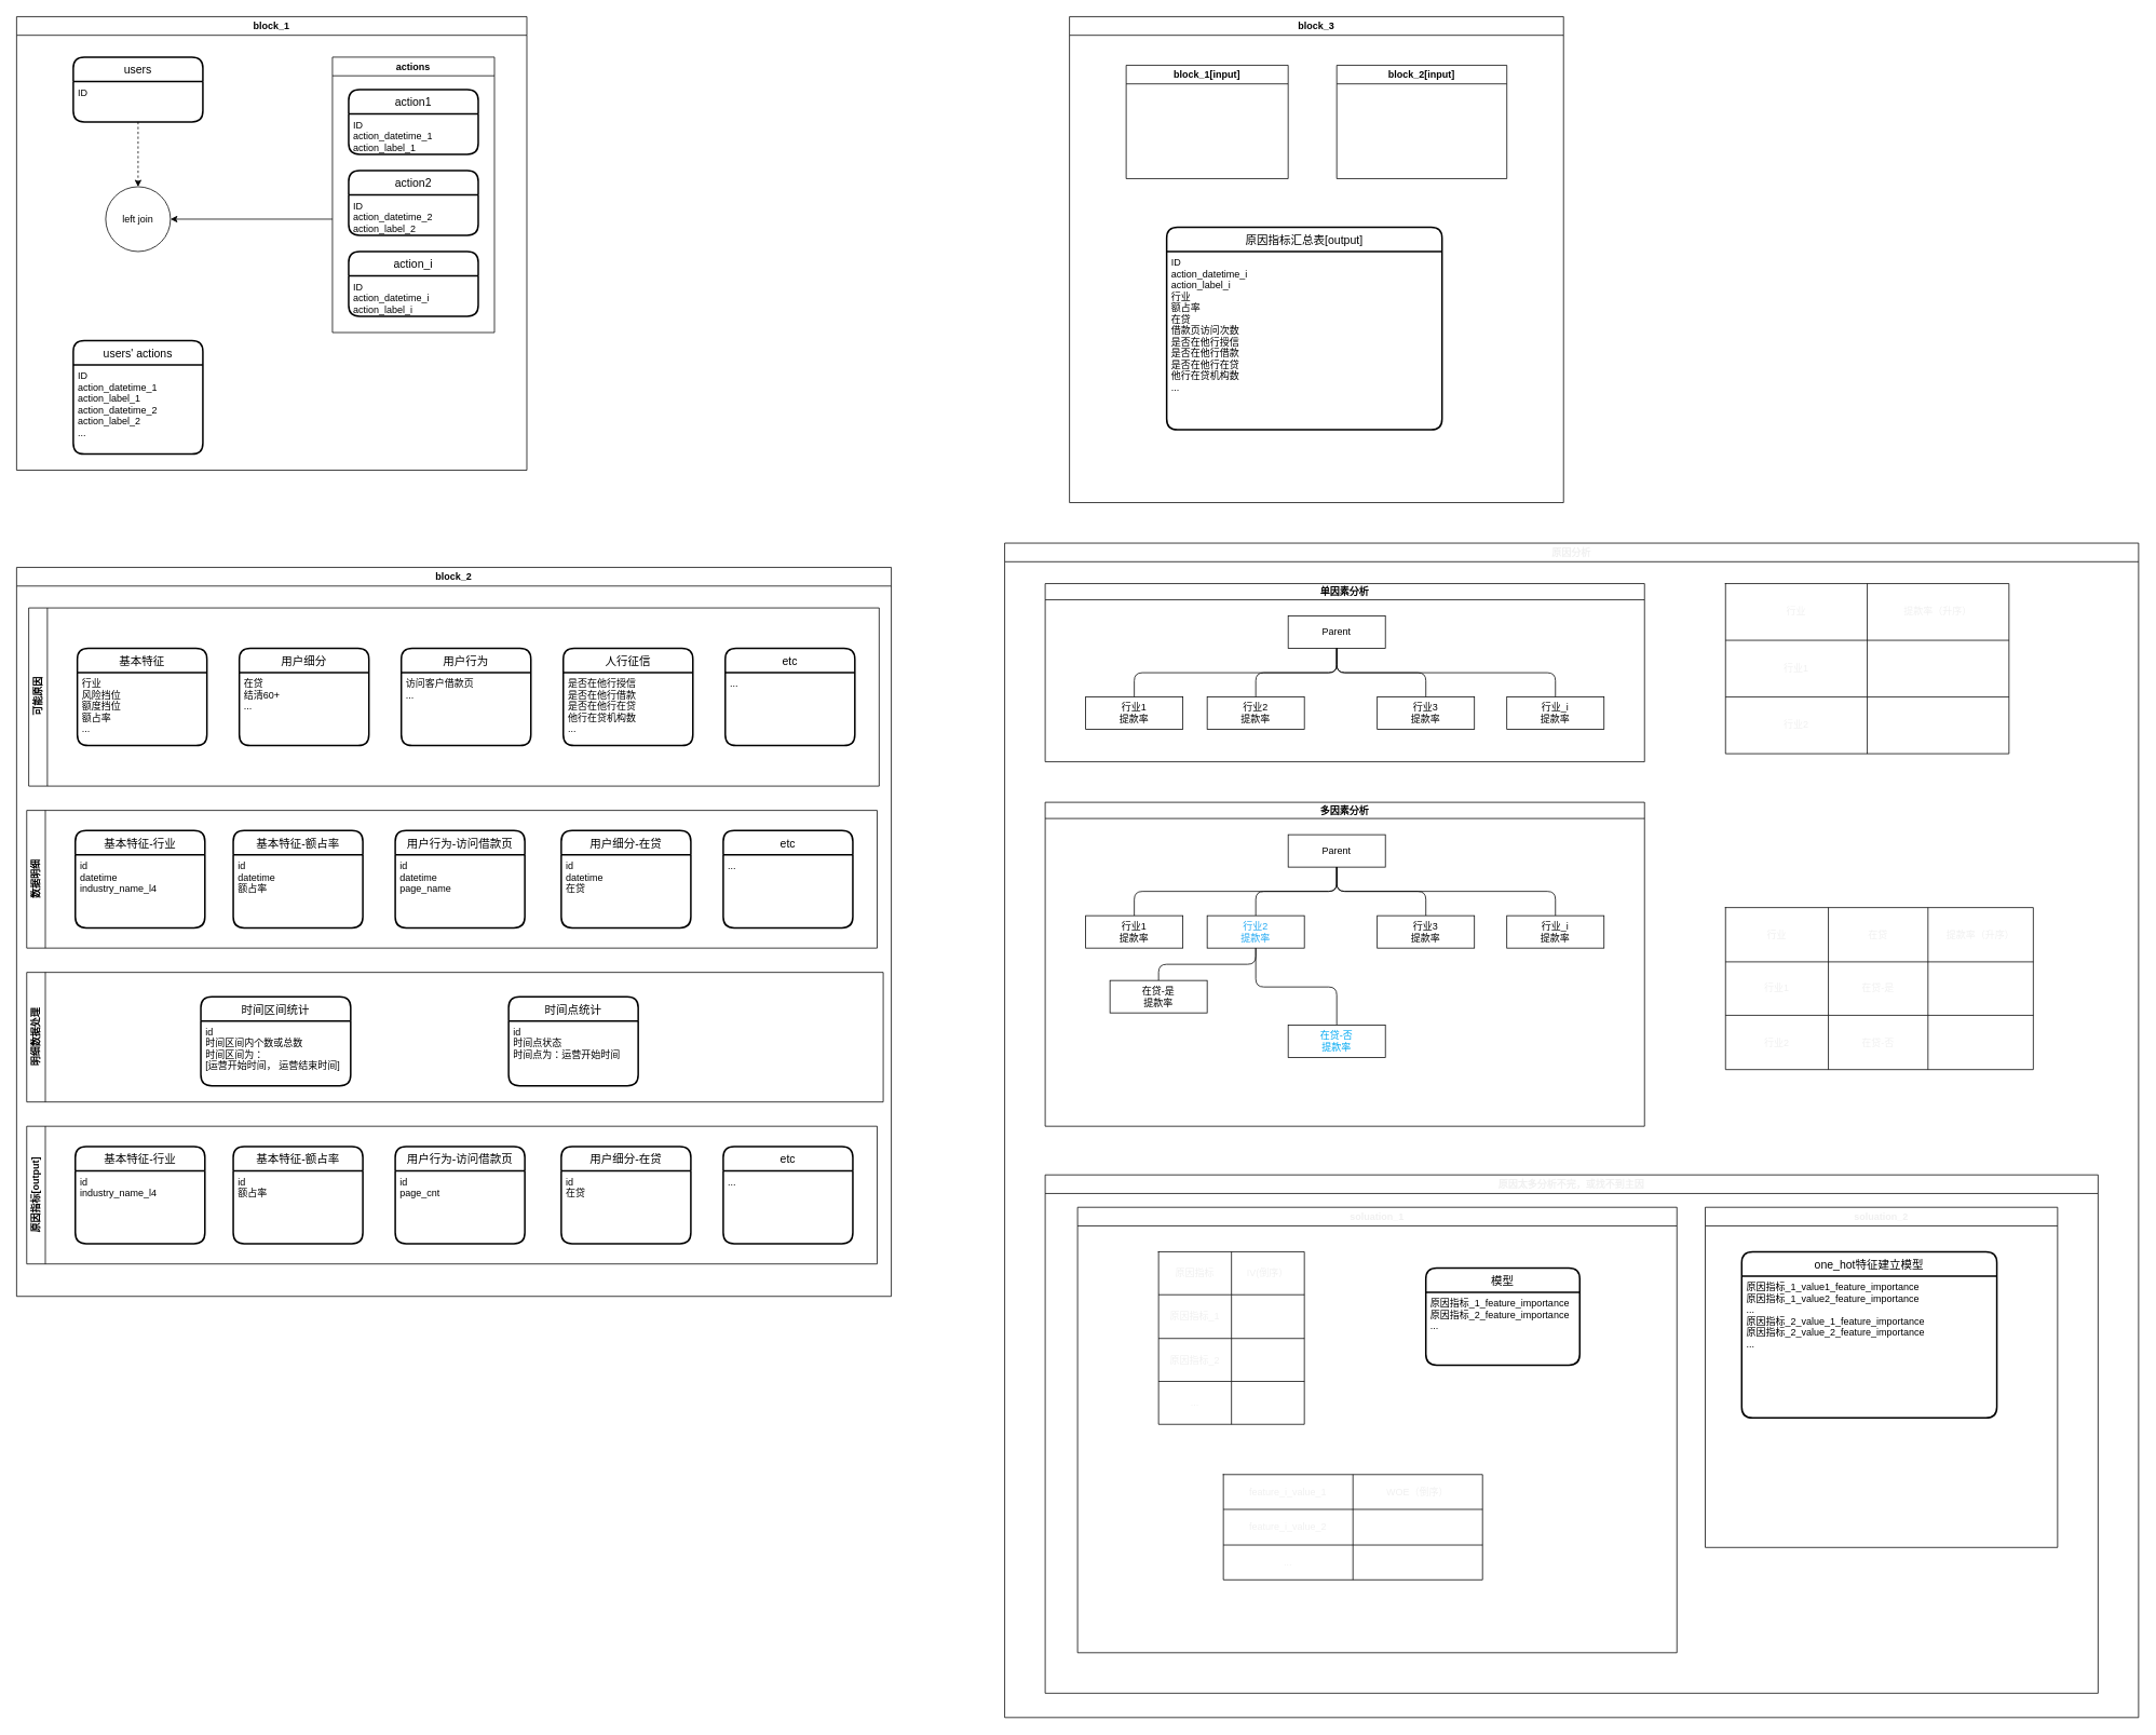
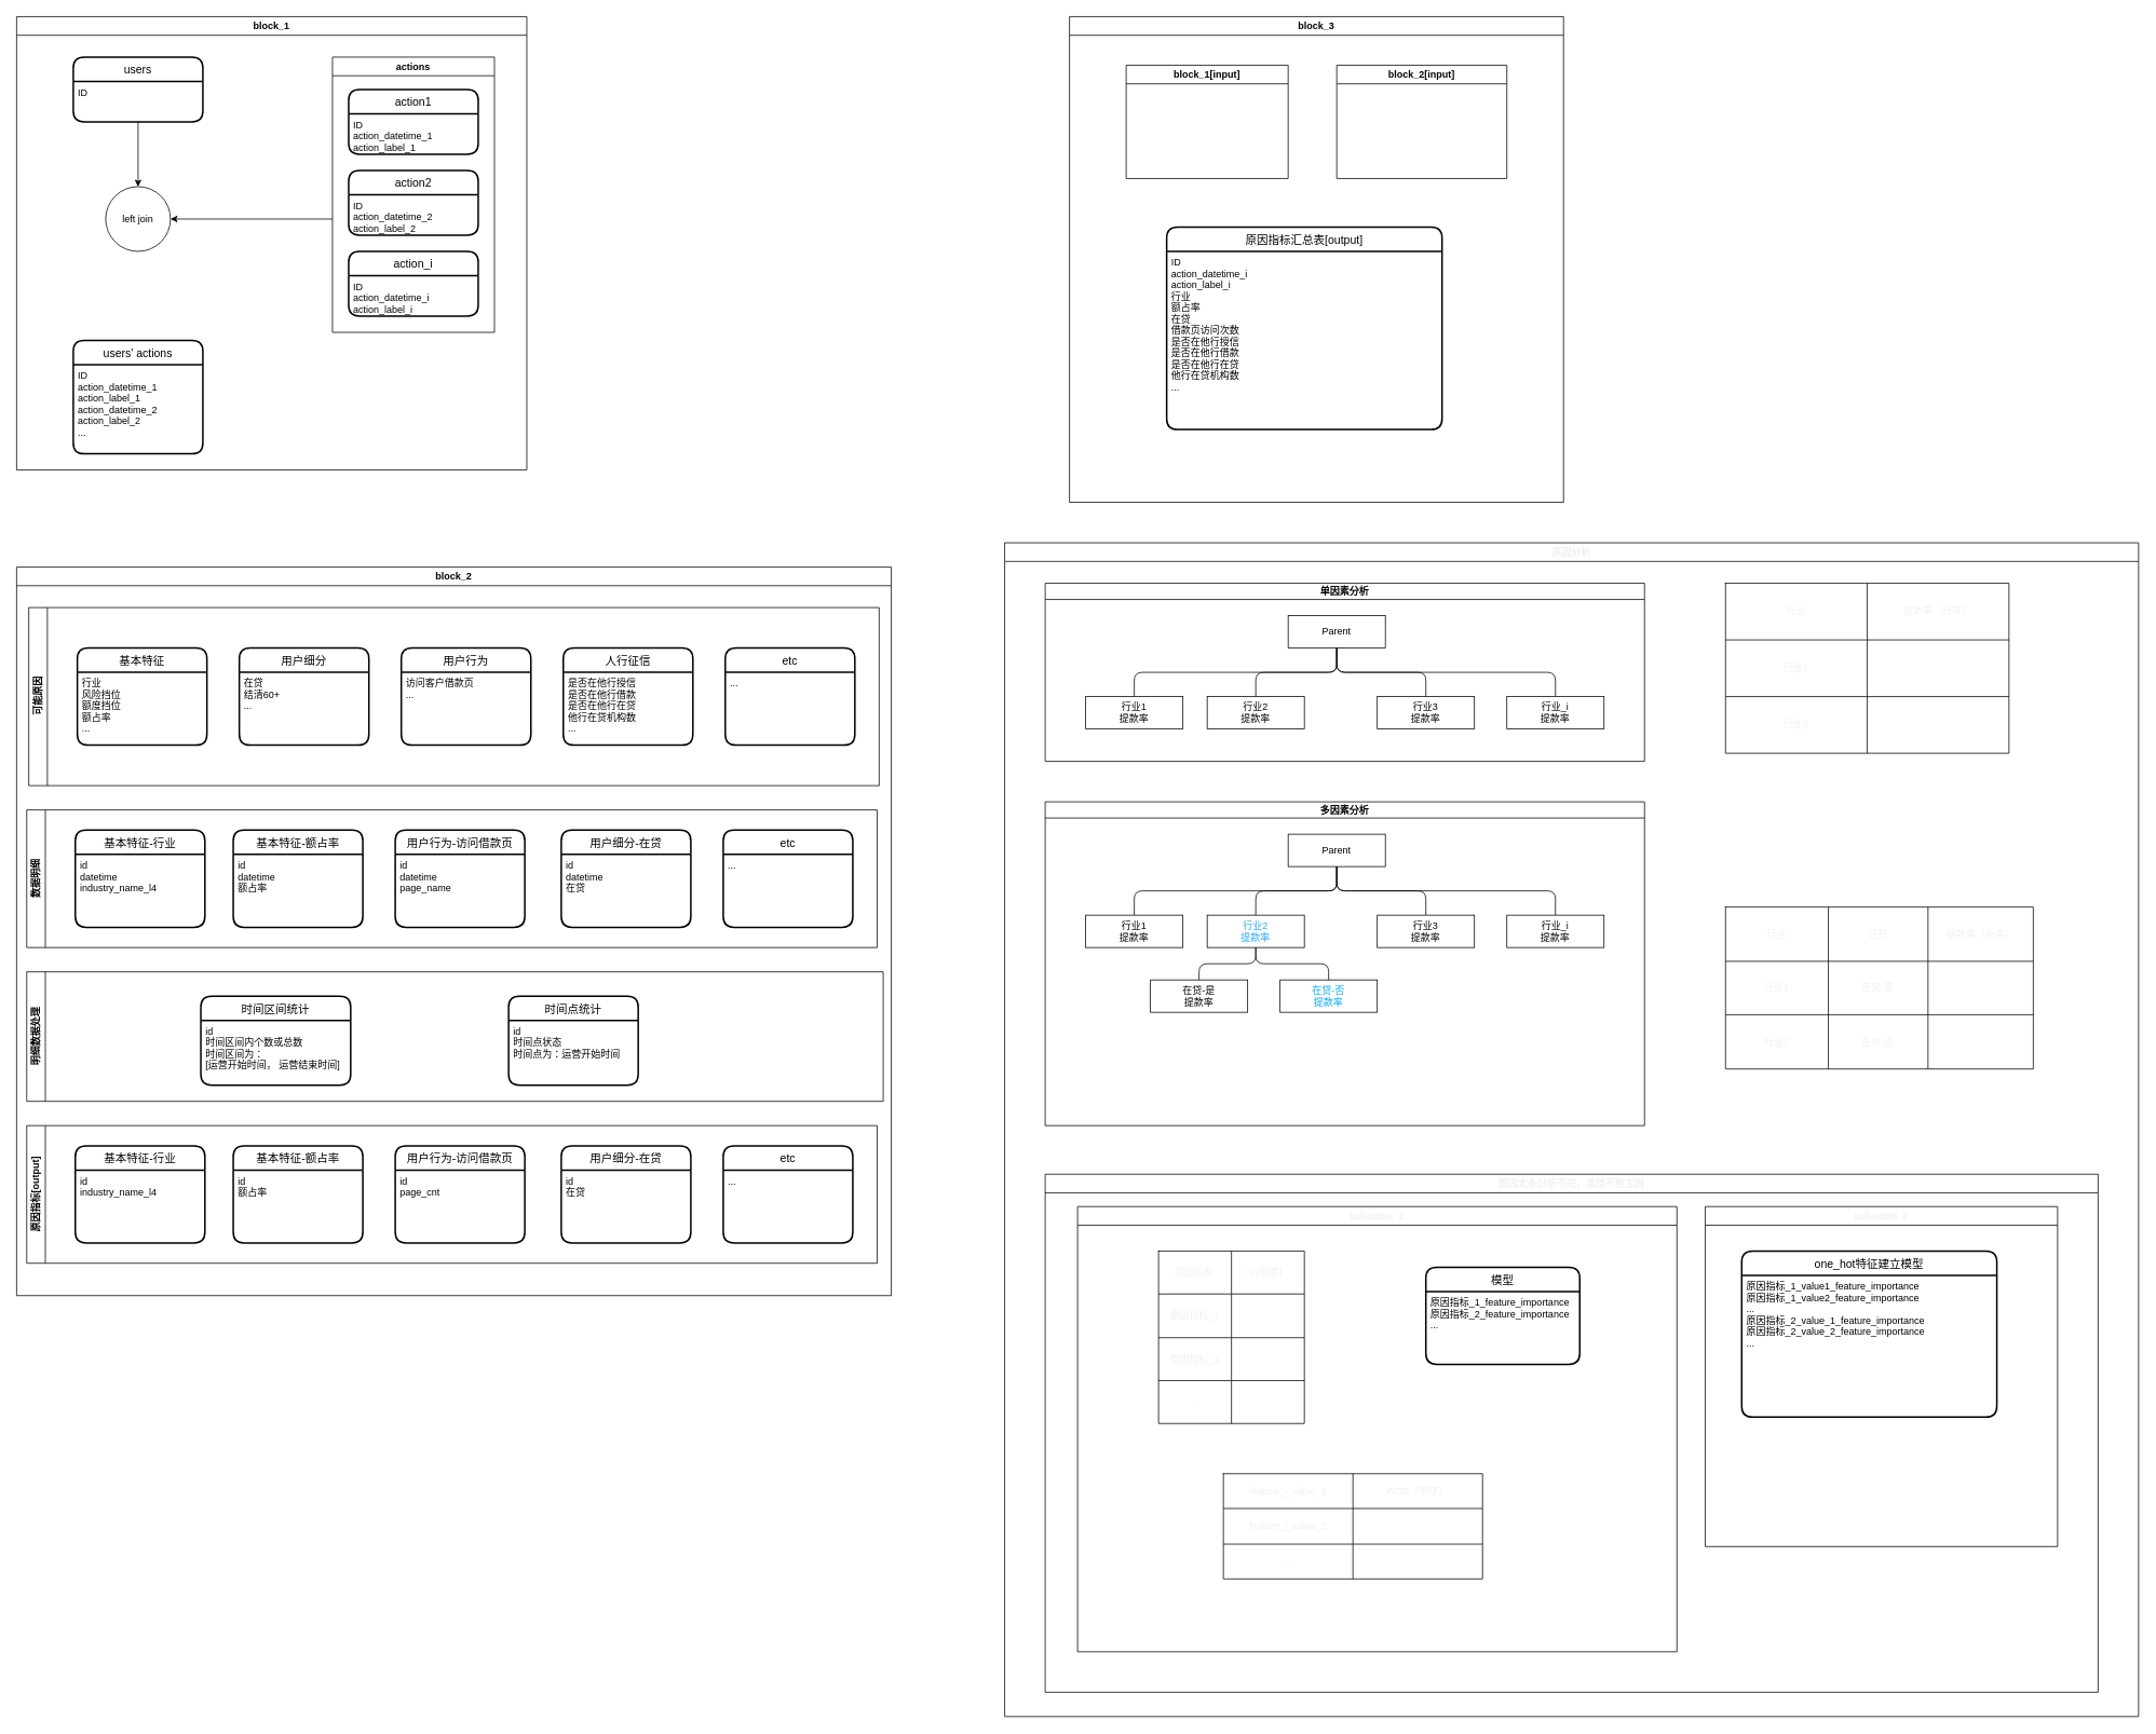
- <mxCell id="13" value="" style="endArrow=classic;html=1;exitX=0.5;exitY=1;exitDx=0;exitDy=0;dashed=1;" parent="2" source="4" target="12" edge="1"><mxGeometry width="50" height="50" relative="1" as="geometry"><mxPoint x="270" y="390" as="sourcePoint" /><mxPoint x="320" y="340" as="targetPoint" /></mxGeometry></mxCell>
+ <mxCell id="13" value="" style="endArrow=classic;html=1;exitX=0.5;exitY=1;exitDx=0;exitDy=0;" parent="2" source="4" target="12" edge="1"><mxGeometry width="50" height="50" relative="1" as="geometry"><mxPoint x="270" y="390" as="sourcePoint" /><mxPoint x="320" y="340" as="targetPoint" /></mxGeometry></mxCell>
- <mxCell id="83" value="在贷-是&lt;br&gt;提款率" style="whiteSpace=wrap;html=1;treeFolding=1;treeMoving=1;newEdgeStyle={&quot;edgeStyle&quot;:&quot;elbowEdgeStyle&quot;,&quot;startArrow&quot;:&quot;none&quot;,&quot;endArrow&quot;:&quot;none&quot;};" parent="72" vertex="1"><mxGeometry x="80" y="220" width="120" height="40" as="geometry" /></mxCell>
+ <mxCell id="83" value="在贷-是&lt;br&gt;提款率" style="whiteSpace=wrap;html=1;treeFolding=1;treeMoving=1;newEdgeStyle={&quot;edgeStyle&quot;:&quot;elbowEdgeStyle&quot;,&quot;startArrow&quot;:&quot;none&quot;,&quot;endArrow&quot;:&quot;none&quot;};" parent="72" vertex="1"><mxGeometry x="130" y="220" width="120" height="40" as="geometry" /></mxCell>
- <mxCell id="85" value="&lt;font color=&quot;#02a9f2&quot;&gt;在贷-否&lt;br&gt;提款率&lt;/font&gt;" style="whiteSpace=wrap;html=1;treeFolding=1;treeMoving=1;newEdgeStyle={&quot;edgeStyle&quot;:&quot;elbowEdgeStyle&quot;,&quot;startArrow&quot;:&quot;none&quot;,&quot;endArrow&quot;:&quot;none&quot;};" parent="72" vertex="1"><mxGeometry x="300" y="275" width="120" height="40" as="geometry" /></mxCell>
+ <mxCell id="85" value="&lt;font color=&quot;#02a9f2&quot;&gt;在贷-否&lt;br&gt;提款率&lt;/font&gt;" style="whiteSpace=wrap;html=1;treeFolding=1;treeMoving=1;newEdgeStyle={&quot;edgeStyle&quot;:&quot;elbowEdgeStyle&quot;,&quot;startArrow&quot;:&quot;none&quot;,&quot;endArrow&quot;:&quot;none&quot;};" parent="72" vertex="1"><mxGeometry x="290" y="220" width="120" height="40" as="geometry" /></mxCell>
